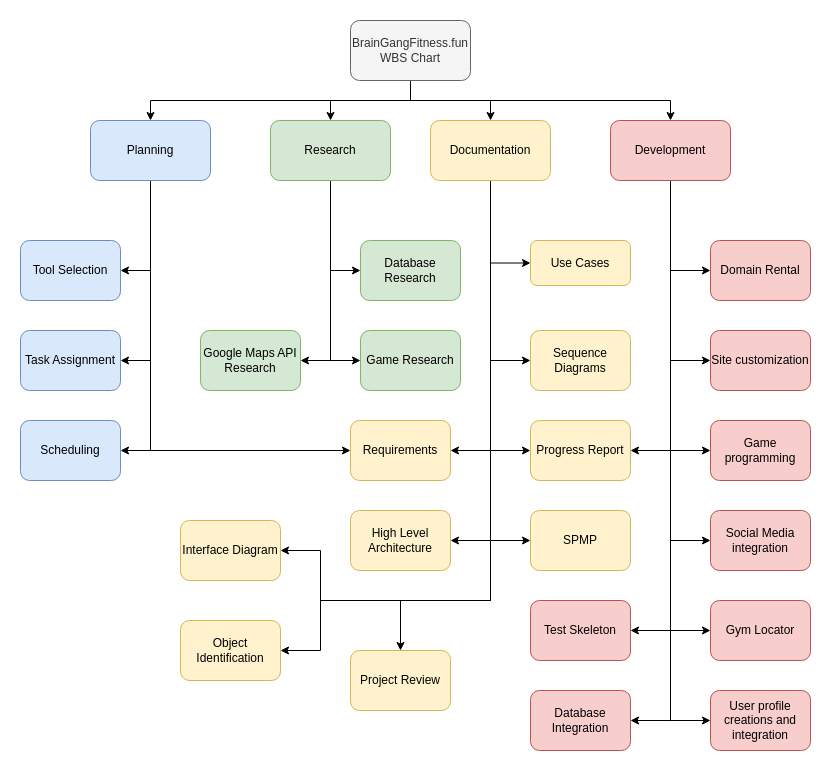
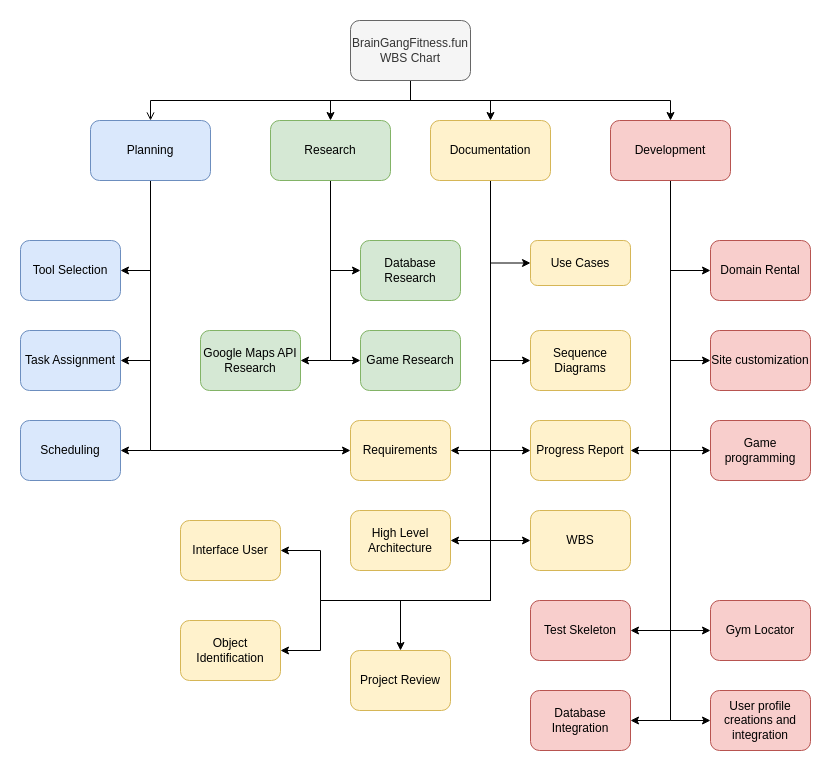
- <mxCell id="2" style="edgeStyle=orthogonalEdgeStyle;rounded=0;orthogonalLoop=1;jettySize=auto;html=1;exitX=0.5;exitY=1;exitDx=0;exitDy=0;" edge="1" parent="1" source="6" target="15"><mxGeometry relative="1" as="geometry" /></mxCell>
+ <mxCell id="2" style="edgeStyle=orthogonalEdgeStyle;rounded=0;orthogonalLoop=1;jettySize=auto;html=1;exitX=0.5;exitY=1;exitDx=0;exitDy=0;endArrow=open;" edge="1" parent="1" source="6" target="15"><mxGeometry relative="1" as="geometry" /></mxCell>
- <mxCell id="47" value="SPMP" style="rounded=1;whiteSpace=wrap;html=1;fillColor=#fff2cc;strokeColor=#d6b656;" vertex="1" parent="1"><mxGeometry x="530" y="510" width="100" height="60" as="geometry" /></mxCell>
+ <mxCell id="47" value="WBS" style="rounded=1;whiteSpace=wrap;html=1;fillColor=#fff2cc;strokeColor=#d6b656;" vertex="1" parent="1"><mxGeometry x="530" y="510" width="100" height="60" as="geometry" /></mxCell>
- <mxCell id="30" style="edgeStyle=orthogonalEdgeStyle;rounded=0;orthogonalLoop=1;jettySize=auto;html=1;exitX=0.5;exitY=1;exitDx=0;exitDy=0;entryX=0;entryY=0.5;entryDx=0;entryDy=0;" edge="1" parent="1" source="35" target="53"><mxGeometry relative="1" as="geometry" /></mxCell>
- <mxCell id="53" value="Social Media integration" style="rounded=1;whiteSpace=wrap;html=1;fillColor=#f8cecc;strokeColor=#b85450;" vertex="1" parent="1"><mxGeometry x="710" y="510" width="100" height="60" as="geometry" /></mxCell>
- <mxCell id="45" value="Interface Diagram" style="rounded=1;whiteSpace=wrap;html=1;fillColor=#fff2cc;strokeColor=#d6b656;" vertex="1" parent="1"><mxGeometry x="180" y="520" width="100" height="60" as="geometry" /></mxCell>
+ <mxCell id="45" value="Interface User" style="rounded=1;whiteSpace=wrap;html=1;fillColor=#fff2cc;strokeColor=#d6b656;" vertex="1" parent="1"><mxGeometry x="180" y="520" width="100" height="60" as="geometry" /></mxCell>
